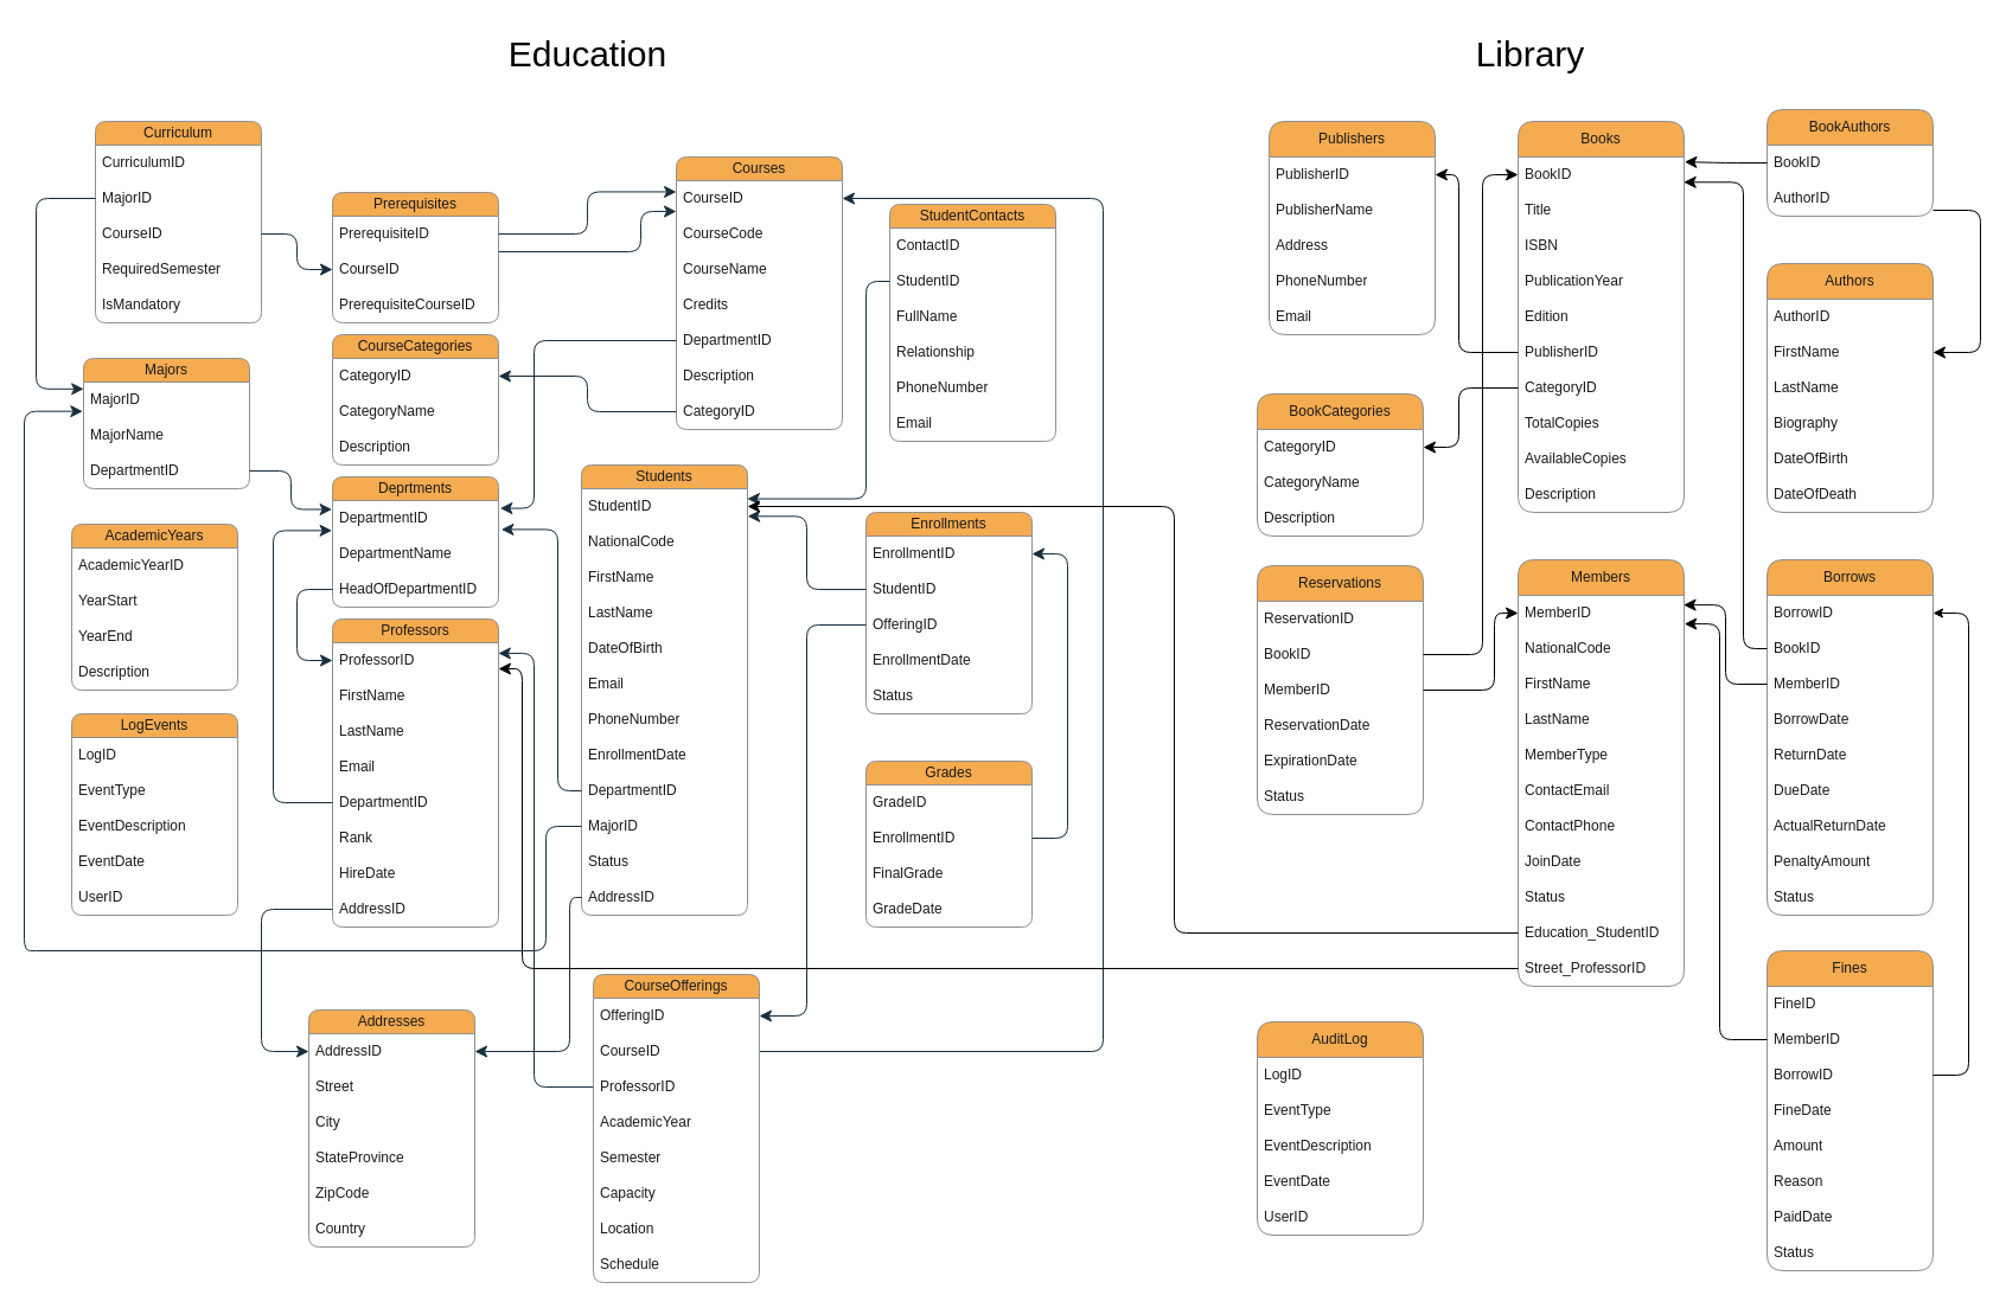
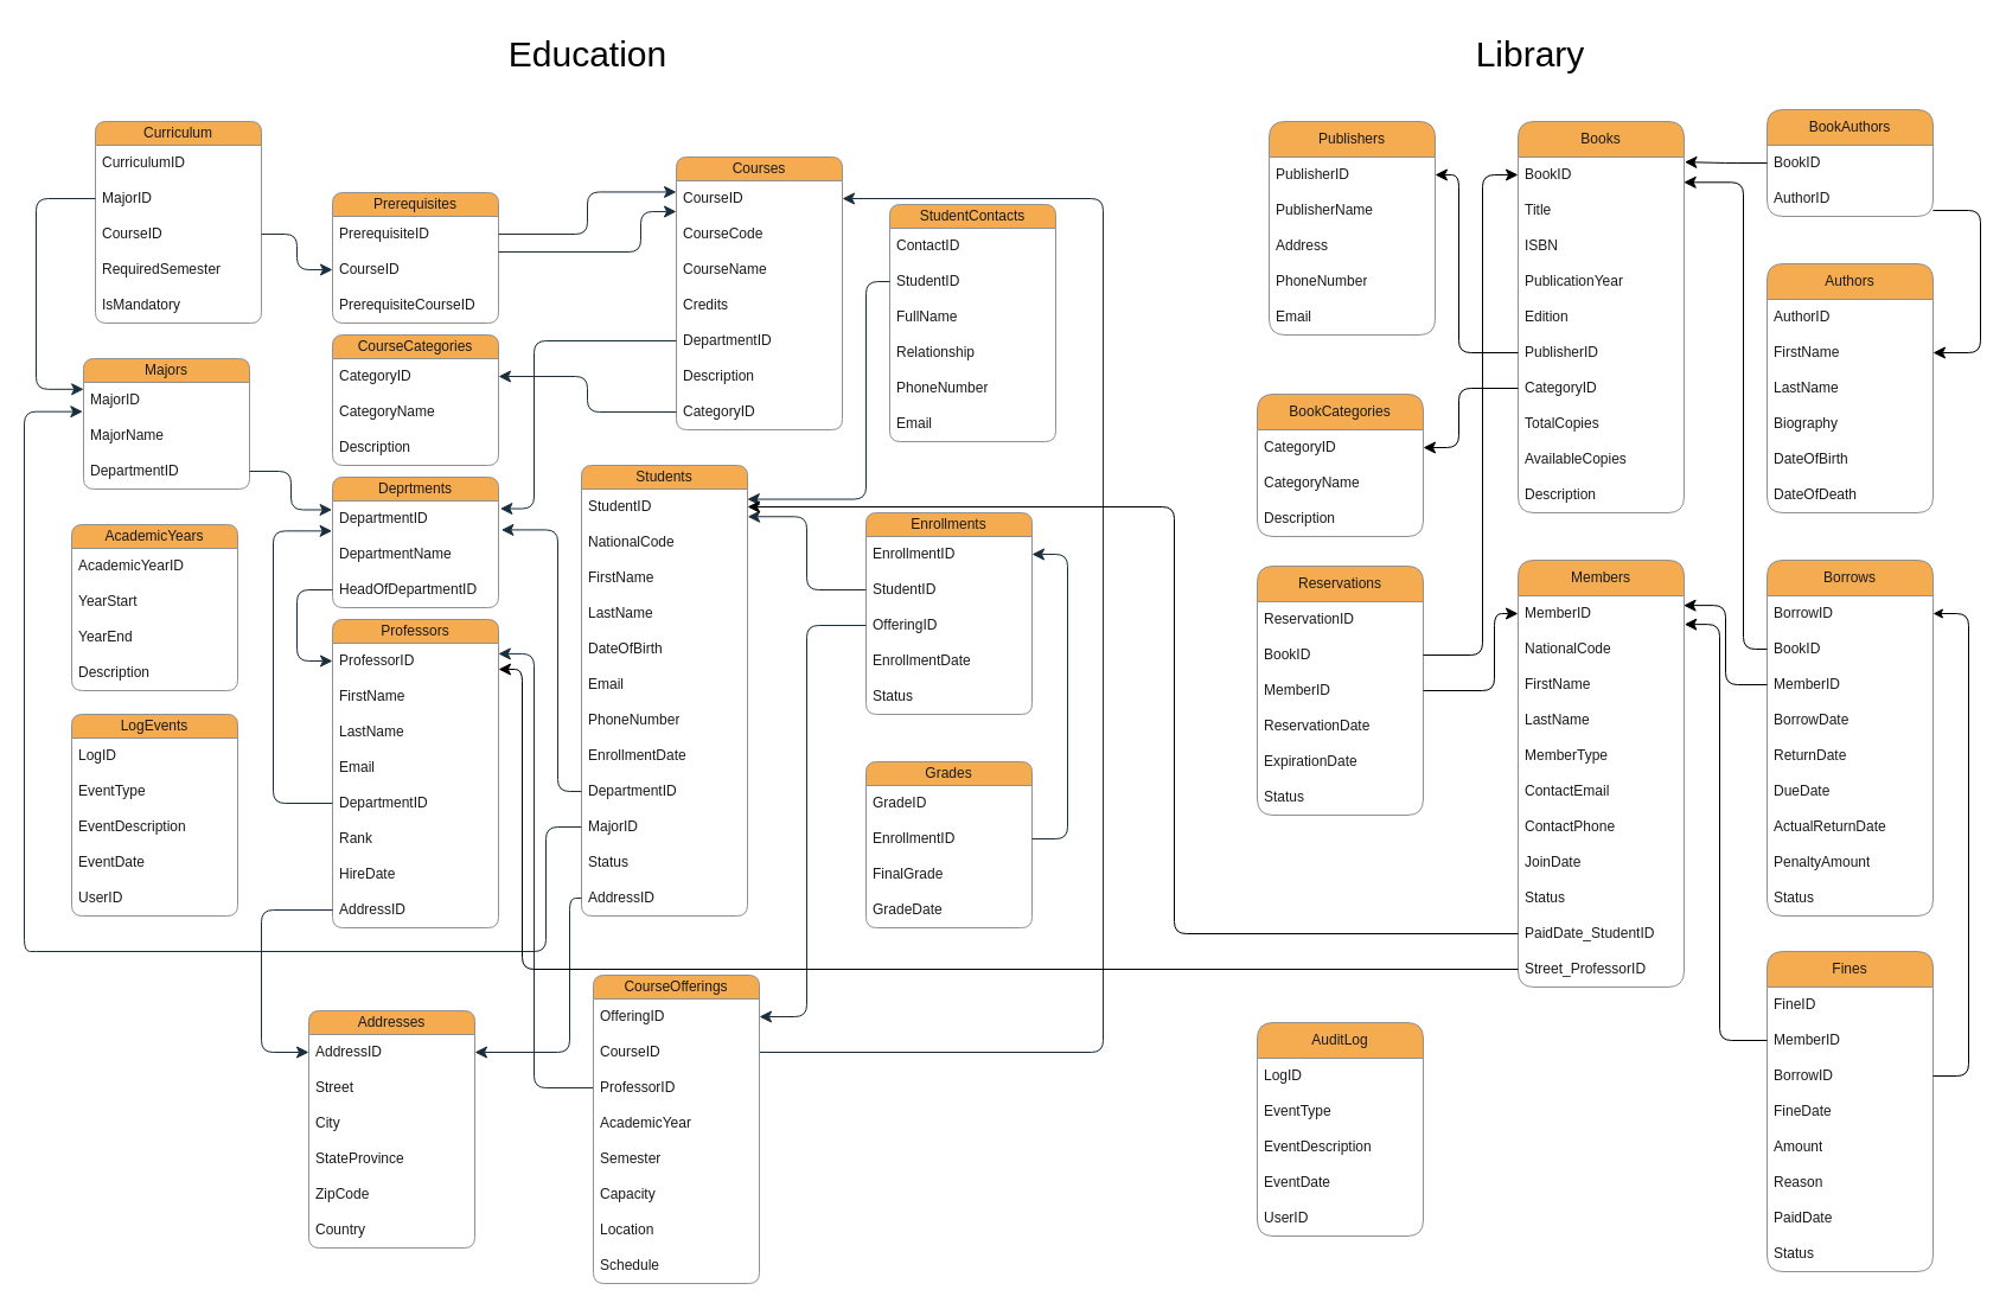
- <mxCell id="46" value="Education_StudentID" style="text;strokeColor=none;fillColor=none;align=left;verticalAlign=middle;spacingLeft=4;spacingRight=4;overflow=hidden;points=[[0,0.5],[1,0.5]];portConstraint=eastwest;rotatable=0;whiteSpace=wrap;html=1;fontColor=#1A1A1A;rounded=1;" vertex="1" parent="36"><mxGeometry y="300" width="140" height="30" as="geometry" /></mxCell>
+ <mxCell id="46" value="PaidDate_StudentID" style="text;strokeColor=none;fillColor=none;align=left;verticalAlign=middle;spacingLeft=4;spacingRight=4;overflow=hidden;points=[[0,0.5],[1,0.5]];portConstraint=eastwest;rotatable=0;whiteSpace=wrap;html=1;fontColor=#1A1A1A;rounded=1;" vertex="1" parent="36"><mxGeometry y="300" width="140" height="30" as="geometry" /></mxCell>
